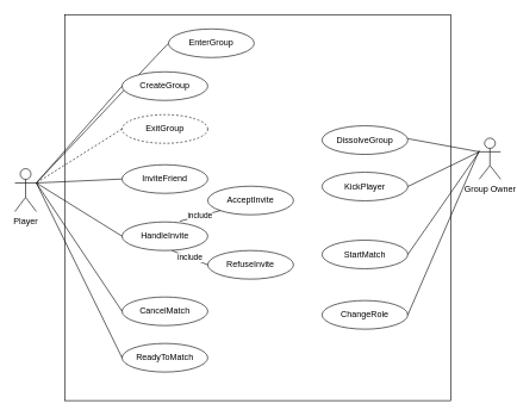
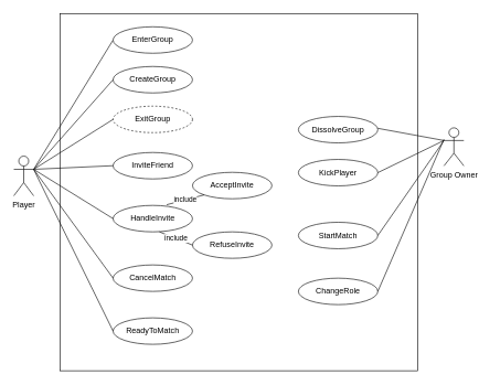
- <mxCell id="6" value="EnterGroup" style="ellipse;whiteSpace=wrap;html=1;" vertex="1" parent="1"><mxGeometry x="235" y="40" width="120" height="40" as="geometry" /></mxCell>
+ <mxCell id="6" value="EnterGroup" style="ellipse;whiteSpace=wrap;html=1;" vertex="1" parent="1"><mxGeometry x="170" y="40" width="120" height="40" as="geometry" /></mxCell>
- <mxCell id="17" style="rounded=0;orthogonalLoop=1;jettySize=auto;html=1;exitX=0;exitY=0.5;exitDx=0;exitDy=0;entryX=1;entryY=0.333;entryDx=0;entryDy=0;entryPerimeter=0;endArrow=none;endFill=0;dashed=1;" edge="1" parent="1" source="7" target="4"><mxGeometry relative="1" as="geometry" /></mxCell>
+ <mxCell id="17" style="rounded=0;orthogonalLoop=1;jettySize=auto;html=1;exitX=0;exitY=0.5;exitDx=0;exitDy=0;entryX=1;entryY=0.333;entryDx=0;entryDy=0;entryPerimeter=0;endArrow=none;endFill=0;" edge="1" parent="1" source="7" target="4"><mxGeometry relative="1" as="geometry" /></mxCell>
- <mxCell id="14" value="CancelMatch" style="ellipse;whiteSpace=wrap;html=1;" vertex="1" parent="1"><mxGeometry x="170" y="415" width="120" height="40" as="geometry" /></mxCell>
+ <mxCell id="14" value="CancelMatch" style="ellipse;whiteSpace=wrap;html=1;" vertex="1" parent="1"><mxGeometry x="170" y="400" width="120" height="40" as="geometry" /></mxCell>
